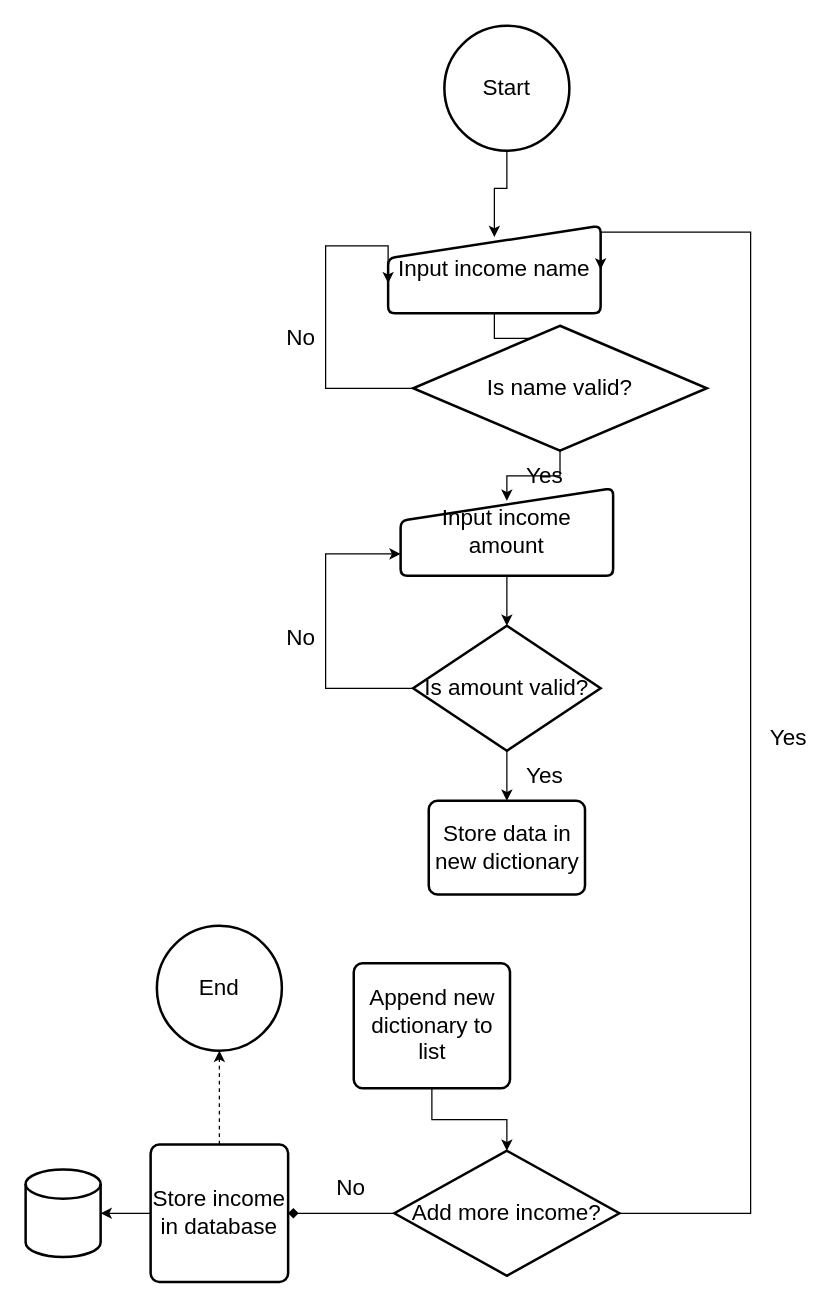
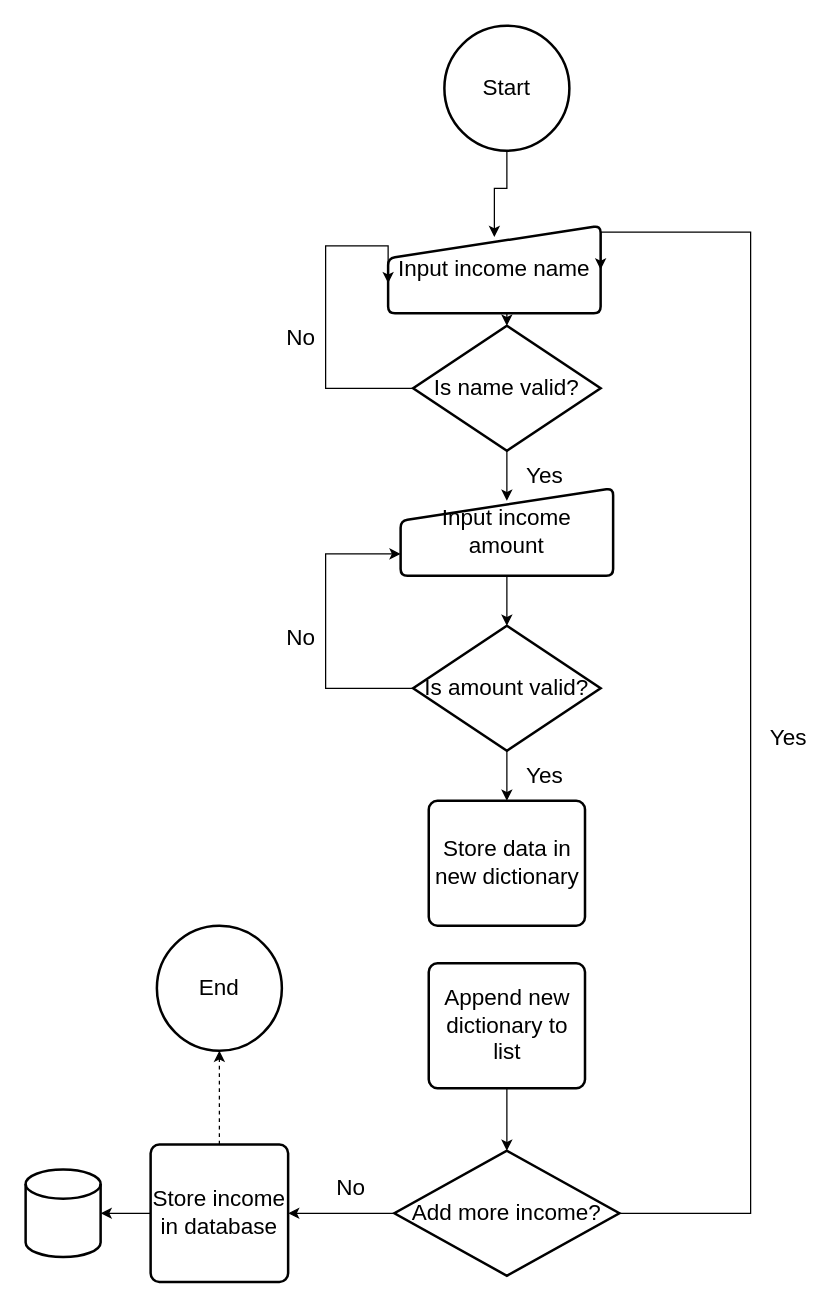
- <mxCell id="8" value="&lt;font style=&quot;font-size: 18px&quot;&gt;Is name valid?&lt;br&gt;&lt;/font&gt;" style="strokeWidth=2;html=1;shape=mxgraph.flowchart.decision;whiteSpace=wrap;" vertex="1" parent="1"><mxGeometry x="330" y="260" width="235" height="100" as="geometry" /></mxCell>
+ <mxCell id="8" value="&lt;font style=&quot;font-size: 18px&quot;&gt;Is name valid?&lt;br&gt;&lt;/font&gt;" style="strokeWidth=2;html=1;shape=mxgraph.flowchart.decision;whiteSpace=wrap;" vertex="1" parent="1"><mxGeometry x="330" y="260" width="150" height="100" as="geometry" /></mxCell>
- <mxCell id="18" value="&lt;font style=&quot;font-size: 18px&quot;&gt;Store data in new dictionary&lt;br&gt;&lt;/font&gt;" style="rounded=1;whiteSpace=wrap;html=1;absoluteArcSize=1;arcSize=14;strokeWidth=2;" vertex="1" parent="1"><mxGeometry x="342.5" y="640" width="125" height="75" as="geometry" /></mxCell>
+ <mxCell id="18" value="&lt;font style=&quot;font-size: 18px&quot;&gt;Store data in new dictionary&lt;br&gt;&lt;/font&gt;" style="rounded=1;whiteSpace=wrap;html=1;absoluteArcSize=1;arcSize=14;strokeWidth=2;" vertex="1" parent="1"><mxGeometry x="342.5" y="640" width="125" height="100" as="geometry" /></mxCell>
- <mxCell id="20" value="&lt;font style=&quot;font-size: 18px&quot;&gt;Append new dictionary to list&lt;br&gt;&lt;/font&gt;" style="rounded=1;whiteSpace=wrap;html=1;absoluteArcSize=1;arcSize=14;strokeWidth=2;" vertex="1" parent="1"><mxGeometry x="282.5" y="770" width="125" height="100" as="geometry" /></mxCell>
+ <mxCell id="20" value="&lt;font style=&quot;font-size: 18px&quot;&gt;Append new dictionary to list&lt;br&gt;&lt;/font&gt;" style="rounded=1;whiteSpace=wrap;html=1;absoluteArcSize=1;arcSize=14;strokeWidth=2;" vertex="1" parent="1"><mxGeometry x="342.5" y="770" width="125" height="100" as="geometry" /></mxCell>
- <mxCell id="22" style="edgeStyle=orthogonalEdgeStyle;rounded=0;orthogonalLoop=1;jettySize=auto;html=1;exitX=0;exitY=0.5;exitDx=0;exitDy=0;exitPerimeter=0;entryX=1;entryY=0.5;entryDx=0;entryDy=0;endArrow=diamond;" edge="1" parent="1" source="23" target="27"><mxGeometry relative="1" as="geometry" /></mxCell>
+ <mxCell id="22" style="edgeStyle=orthogonalEdgeStyle;rounded=0;orthogonalLoop=1;jettySize=auto;html=1;exitX=0;exitY=0.5;exitDx=0;exitDy=0;exitPerimeter=0;entryX=1;entryY=0.5;entryDx=0;entryDy=0;" edge="1" parent="1" source="23" target="27"><mxGeometry relative="1" as="geometry" /></mxCell>
